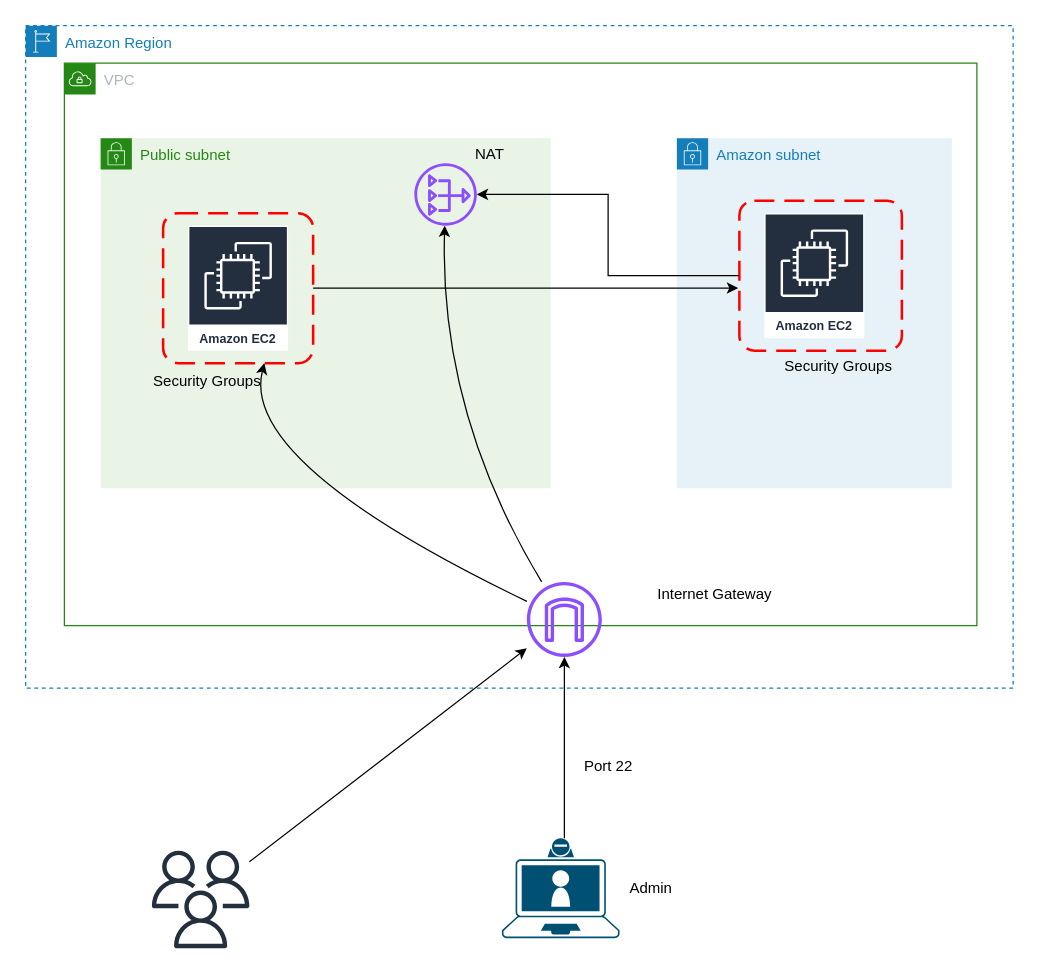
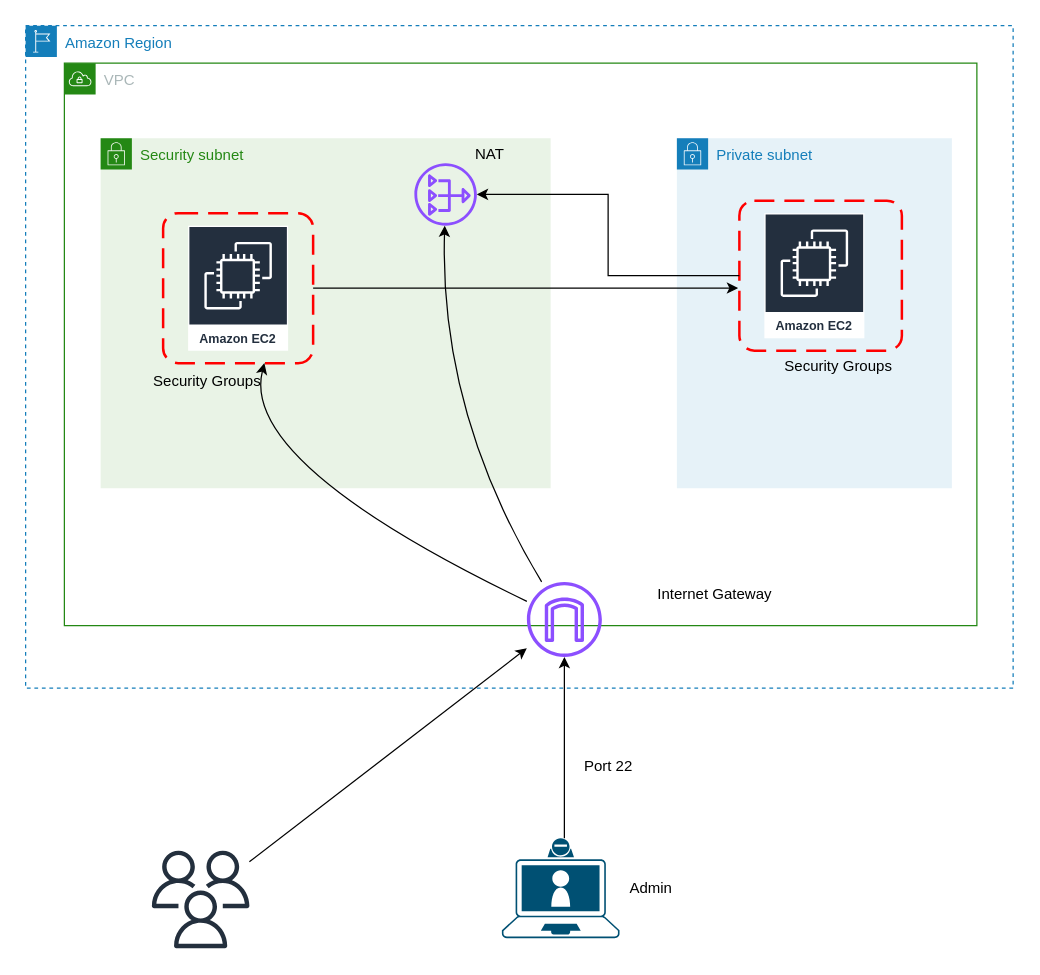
- <mxCell id="4" value="Public subnet" style="points=[[0,0],[0.25,0],[0.5,0],[0.75,0],[1,0],[1,0.25],[1,0.5],[1,0.75],[1,1],[0.75,1],[0.5,1],[0.25,1],[0,1],[0,0.75],[0,0.5],[0,0.25]];outlineConnect=0;gradientColor=none;html=1;whiteSpace=wrap;fontSize=12;fontStyle=0;container=1;pointerEvents=0;collapsible=0;recursiveResize=0;shape=mxgraph.aws4.group;grIcon=mxgraph.aws4.group_security_group;grStroke=0;strokeColor=#248814;fillColor=#E9F3E6;verticalAlign=top;align=left;spacingLeft=30;fontColor=#248814;dashed=0;" parent="3" vertex="1"><mxGeometry x="60" y="90" width="360" height="280" as="geometry" /></mxCell>
+ <mxCell id="4" value="Security subnet" style="points=[[0,0],[0.25,0],[0.5,0],[0.75,0],[1,0],[1,0.25],[1,0.5],[1,0.75],[1,1],[0.75,1],[0.5,1],[0.25,1],[0,1],[0,0.75],[0,0.5],[0,0.25]];outlineConnect=0;gradientColor=none;html=1;whiteSpace=wrap;fontSize=12;fontStyle=0;container=1;pointerEvents=0;collapsible=0;recursiveResize=0;shape=mxgraph.aws4.group;grIcon=mxgraph.aws4.group_security_group;grStroke=0;strokeColor=#248814;fillColor=#E9F3E6;verticalAlign=top;align=left;spacingLeft=30;fontColor=#248814;dashed=0;" parent="3" vertex="1"><mxGeometry x="60" y="90" width="360" height="280" as="geometry" /></mxCell>
- <mxCell id="9" value="Amazon subnet" style="points=[[0,0],[0.25,0],[0.5,0],[0.75,0],[1,0],[1,0.25],[1,0.5],[1,0.75],[1,1],[0.75,1],[0.5,1],[0.25,1],[0,1],[0,0.75],[0,0.5],[0,0.25]];outlineConnect=0;gradientColor=none;html=1;whiteSpace=wrap;fontSize=12;fontStyle=0;container=1;pointerEvents=0;collapsible=0;recursiveResize=0;shape=mxgraph.aws4.group;grIcon=mxgraph.aws4.group_security_group;grStroke=0;strokeColor=#147EBA;fillColor=#E6F2F8;verticalAlign=top;align=left;spacingLeft=30;fontColor=#147EBA;dashed=0;" parent="3" vertex="1"><mxGeometry x="521" y="90" width="220" height="280" as="geometry" /></mxCell>
+ <mxCell id="9" value="Private subnet" style="points=[[0,0],[0.25,0],[0.5,0],[0.75,0],[1,0],[1,0.25],[1,0.5],[1,0.75],[1,1],[0.75,1],[0.5,1],[0.25,1],[0,1],[0,0.75],[0,0.5],[0,0.25]];outlineConnect=0;gradientColor=none;html=1;whiteSpace=wrap;fontSize=12;fontStyle=0;container=1;pointerEvents=0;collapsible=0;recursiveResize=0;shape=mxgraph.aws4.group;grIcon=mxgraph.aws4.group_security_group;grStroke=0;strokeColor=#147EBA;fillColor=#E6F2F8;verticalAlign=top;align=left;spacingLeft=30;fontColor=#147EBA;dashed=0;" parent="3" vertex="1"><mxGeometry x="521" y="90" width="220" height="280" as="geometry" /></mxCell>
